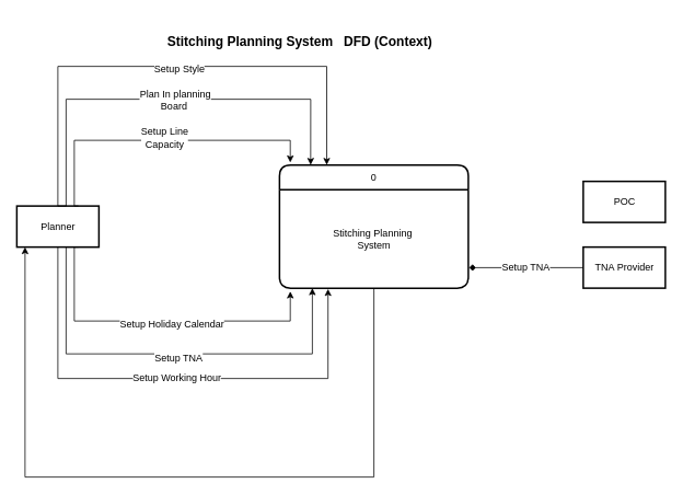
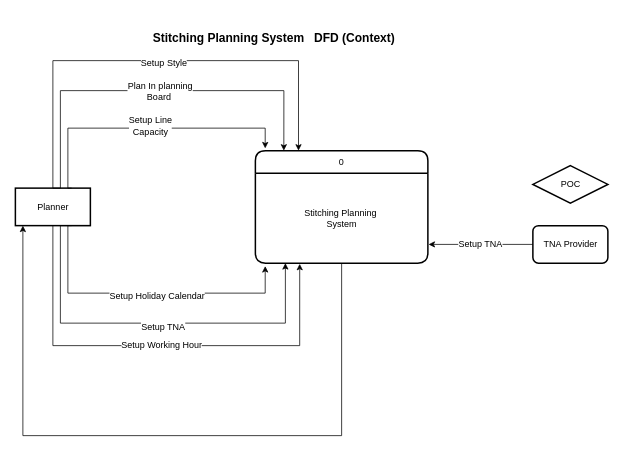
- <mxCell id="6" value="&lt;font style=&quot;font-size: 12px&quot;&gt;POC&lt;/font&gt;" style="html=1;dashed=0;whitespace=wrap;fontSize=12;strokeWidth=2;" vertex="1" parent="2"><mxGeometry x="690" y="140" width="100" height="50" as="geometry" /></mxCell>
+ <mxCell id="6" value="&lt;font style=&quot;font-size: 12px&quot;&gt;POC&lt;/font&gt;" style="rhombus;html=1;dashed=0;whitespace=wrap;fontSize=12;strokeWidth=2;" vertex="1" parent="2"><mxGeometry x="690" y="140" width="100" height="50" as="geometry" /></mxCell>
- <mxCell id="15" value="Setup TNA" style="edgeStyle=orthogonalEdgeStyle;rounded=0;orthogonalLoop=1;jettySize=auto;html=1;fontSize=12;entryX=1.004;entryY=0.792;entryDx=0;entryDy=0;entryPerimeter=0;endArrow=diamond;" edge="1" parent="2" source="7" target="10"><mxGeometry relative="1" as="geometry"><mxPoint x="560" y="245" as="targetPoint" /></mxGeometry></mxCell>
+ <mxCell id="15" value="Setup TNA" style="edgeStyle=orthogonalEdgeStyle;rounded=0;orthogonalLoop=1;jettySize=auto;html=1;fontSize=12;entryX=1.004;entryY=0.792;entryDx=0;entryDy=0;entryPerimeter=0;" edge="1" parent="2" source="7" target="10"><mxGeometry relative="1" as="geometry"><mxPoint x="560" y="245" as="targetPoint" /></mxGeometry></mxCell>
- <mxCell id="7" value="&lt;font style=&quot;font-size: 12px&quot;&gt;TNA Provider&lt;/font&gt;" style="html=1;dashed=0;whitespace=wrap;fontSize=12;strokeWidth=2;" vertex="1" parent="2"><mxGeometry x="690" y="220" width="100" height="50" as="geometry" /></mxCell>
+ <mxCell id="7" value="&lt;font style=&quot;font-size: 12px&quot;&gt;TNA Provider&lt;/font&gt;" style="html=1;dashed=0;whitespace=wrap;fontSize=12;strokeWidth=2;rounded=1;" vertex="1" parent="2"><mxGeometry x="690" y="220" width="100" height="50" as="geometry" /></mxCell>
